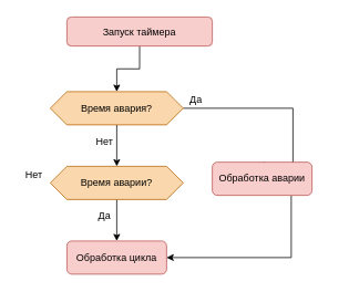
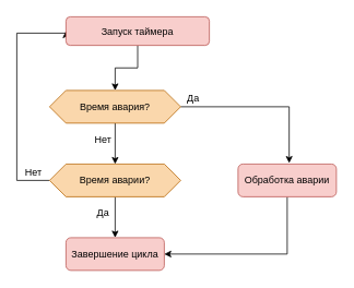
+ <mxCell id="9" value="" style="edgeStyle=orthogonalEdgeStyle;rounded=0;orthogonalLoop=1;jettySize=auto;html=1;entryX=0;entryY=0.5;entryDx=0;entryDy=0;" edge="1" parent="1" source="11" target="14"><mxGeometry relative="1" as="geometry"><mxPoint x="20" y="220" as="targetPoint" /><Array as="points"><mxPoint x="20" y="220" /><mxPoint x="20" y="40" /></Array></mxGeometry></mxCell>
- <mxCell id="8" value="Обработка аварии" style="shape=stencil(tZT9DoIgFMWfhn8bH+sBGtV7oGIyDRxQ1tt3BdvC1LWmm3O75+DvngkXxLirRCsRxRViR0QpwRjeUHejWrhW5j6Kd2GVyBoZHeetqWWnCj8wlK6kVb532QnhA6zpH8ZzozVAlNEucT58gAml4Vv8iLCh/TOpWuBfpZd2CBlVRM+/Y3f7bcBko7wp9p1+9bzrgdPEZKuNWw1M/scyDsrc4WY8E3l9seami8kwwbH9cC0f+vFEjid2MtVMb8ZLY+VCqFI1TRzshd84uyC0/uoQ1HjfBOEF);whiteSpace=wrap;html=1;fillColor=#f8cecc;strokeColor=#b85450;" vertex="1" parent="1"><mxGeometry x="255" y="195" width="120" height="40" as="geometry" /></mxCell>
+ <mxCell id="8" value="Обработка аварии" style="shape=stencil(tZT9DoIgFMWfhn8bH+sBGtV7oGIyDRxQ1tt3BdvC1LWmm3O75+DvngkXxLirRCsRxRViR0QpwRjeUHejWrhW5j6Kd2GVyBoZHeetqWWnCj8wlK6kVb532QnhA6zpH8ZzozVAlNEucT58gAml4Vv8iLCh/TOpWuBfpZd2CBlVRM+/Y3f7bcBko7wp9p1+9bzrgdPEZKuNWw1M/scyDsrc4WY8E3l9seami8kwwbH9cC0f+vFEjid2MtVMb8ZLY+VCqFI1TRzshd84uyC0/uoQ1HjfBOEF);whiteSpace=wrap;html=1;fillColor=#f8cecc;strokeColor=#b85450;" vertex="1" parent="1"><mxGeometry x="290" y="200" width="120" height="40" as="geometry" /></mxCell>
- <mxCell id="15" value="Обработка цикла" style="shape=stencil(tZT9DoIgFMWfhn8bH+sBGtV7oGIyDRxQ1tt3BdvC1LWmm3O75+DvngkXxLirRCsRxRViR0QpwRjeUHejWrhW5j6Kd2GVyBoZHeetqWWnCj8wlK6kVb532QnhA6zpH8ZzozVAlNEucT58gAml4Vv8iLCh/TOpWuBfpZd2CBlVRM+/Y3f7bcBko7wp9p1+9bzrgdPEZKuNWw1M/scyDsrc4WY8E3l9seami8kwwbH9cC0f+vFEjid2MtVMb8ZLY+VCqFI1TRzshd84uyC0/uoQ1HjfBOEF);whiteSpace=wrap;html=1;fillColor=#f8cecc;strokeColor=#b85450;" vertex="1" parent="1"><mxGeometry x="80" y="290" width="120" height="40" as="geometry" /></mxCell>
+ <mxCell id="15" value="Завершение цикла" style="shape=stencil(tZT9DoIgFMWfhn8bH+sBGtV7oGIyDRxQ1tt3BdvC1LWmm3O75+DvngkXxLirRCsRxRViR0QpwRjeUHejWrhW5j6Kd2GVyBoZHeetqWWnCj8wlK6kVb532QnhA6zpH8ZzozVAlNEucT58gAml4Vv8iLCh/TOpWuBfpZd2CBlVRM+/Y3f7bcBko7wp9p1+9bzrgdPEZKuNWw1M/scyDsrc4WY8E3l9seami8kwwbH9cC0f+vFEjid2MtVMb8ZLY+VCqFI1TRzshd84uyC0/uoQ1HjfBOEF);whiteSpace=wrap;html=1;fillColor=#f8cecc;strokeColor=#b85450;" vertex="1" parent="1"><mxGeometry x="80" y="290" width="120" height="40" as="geometry" /></mxCell>
